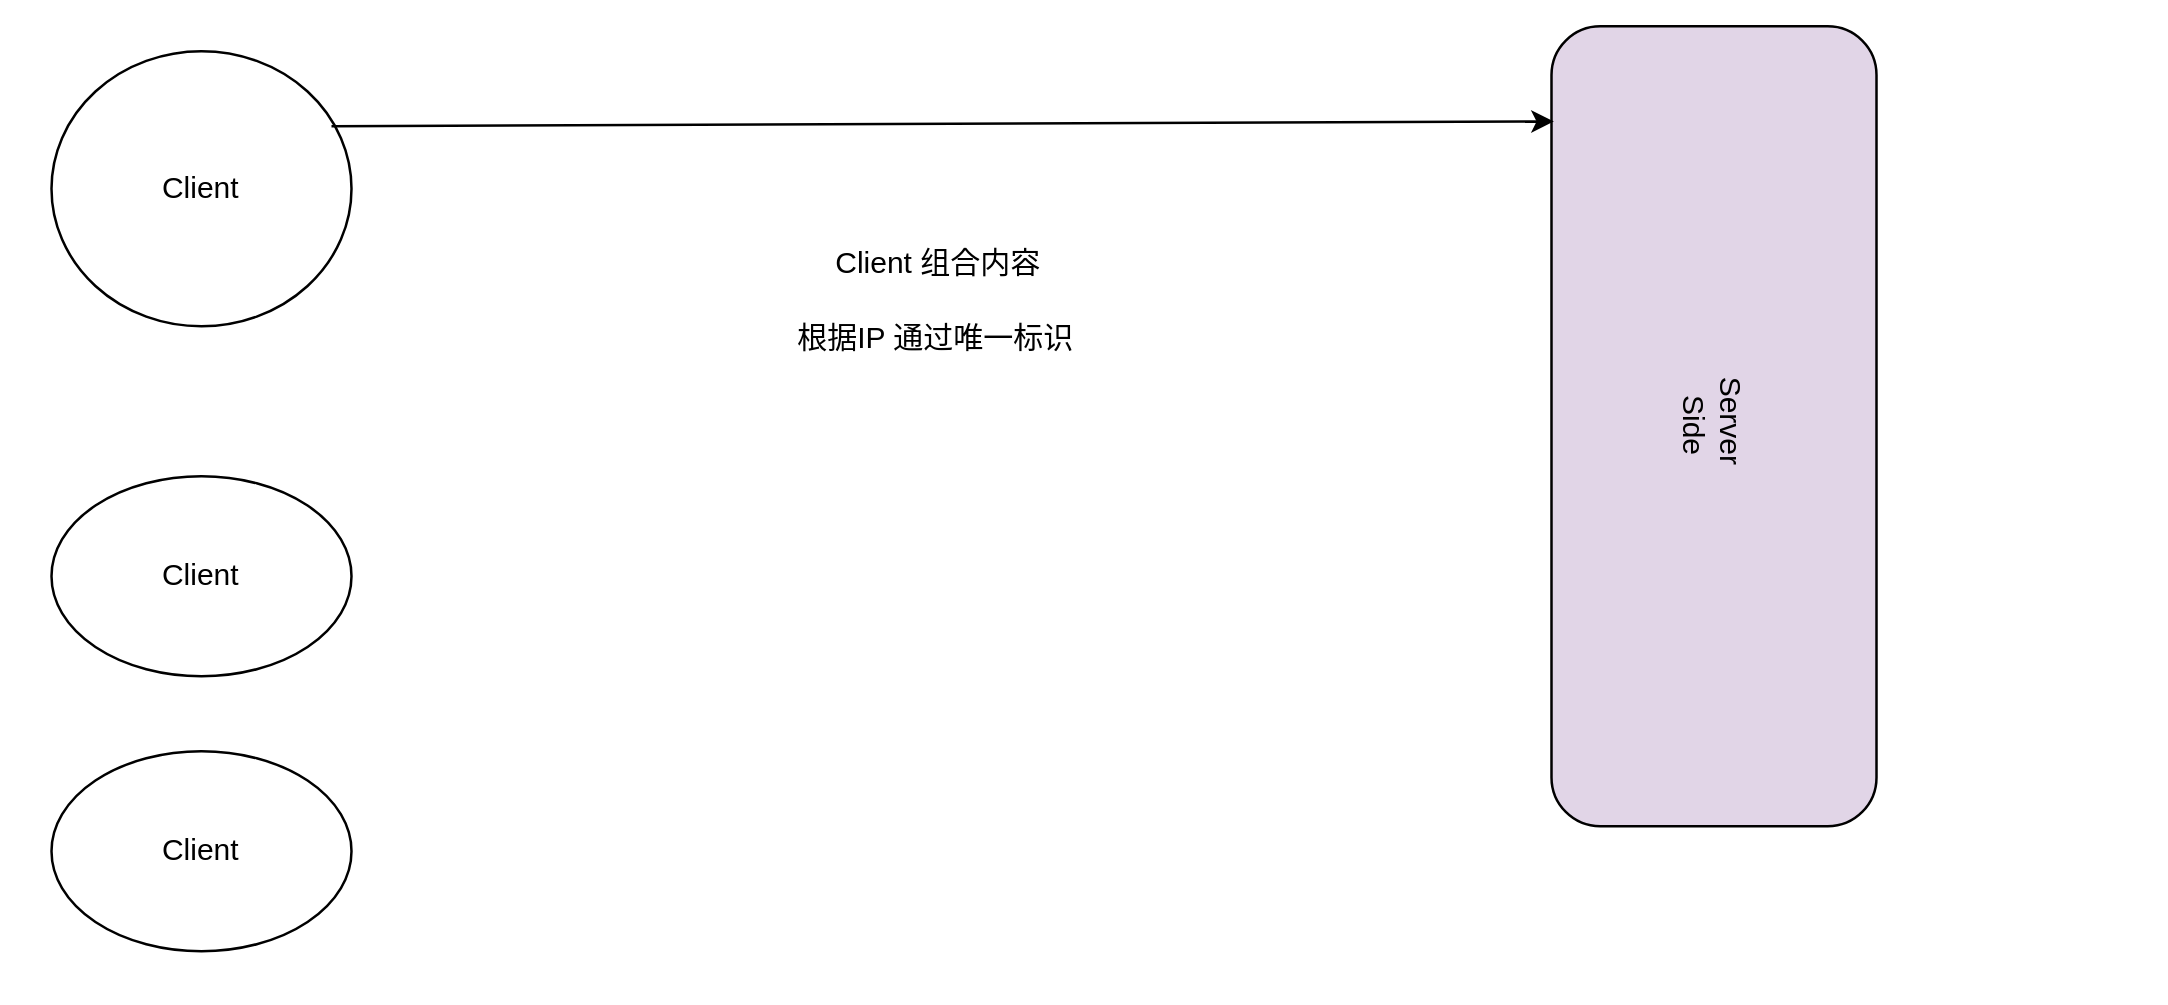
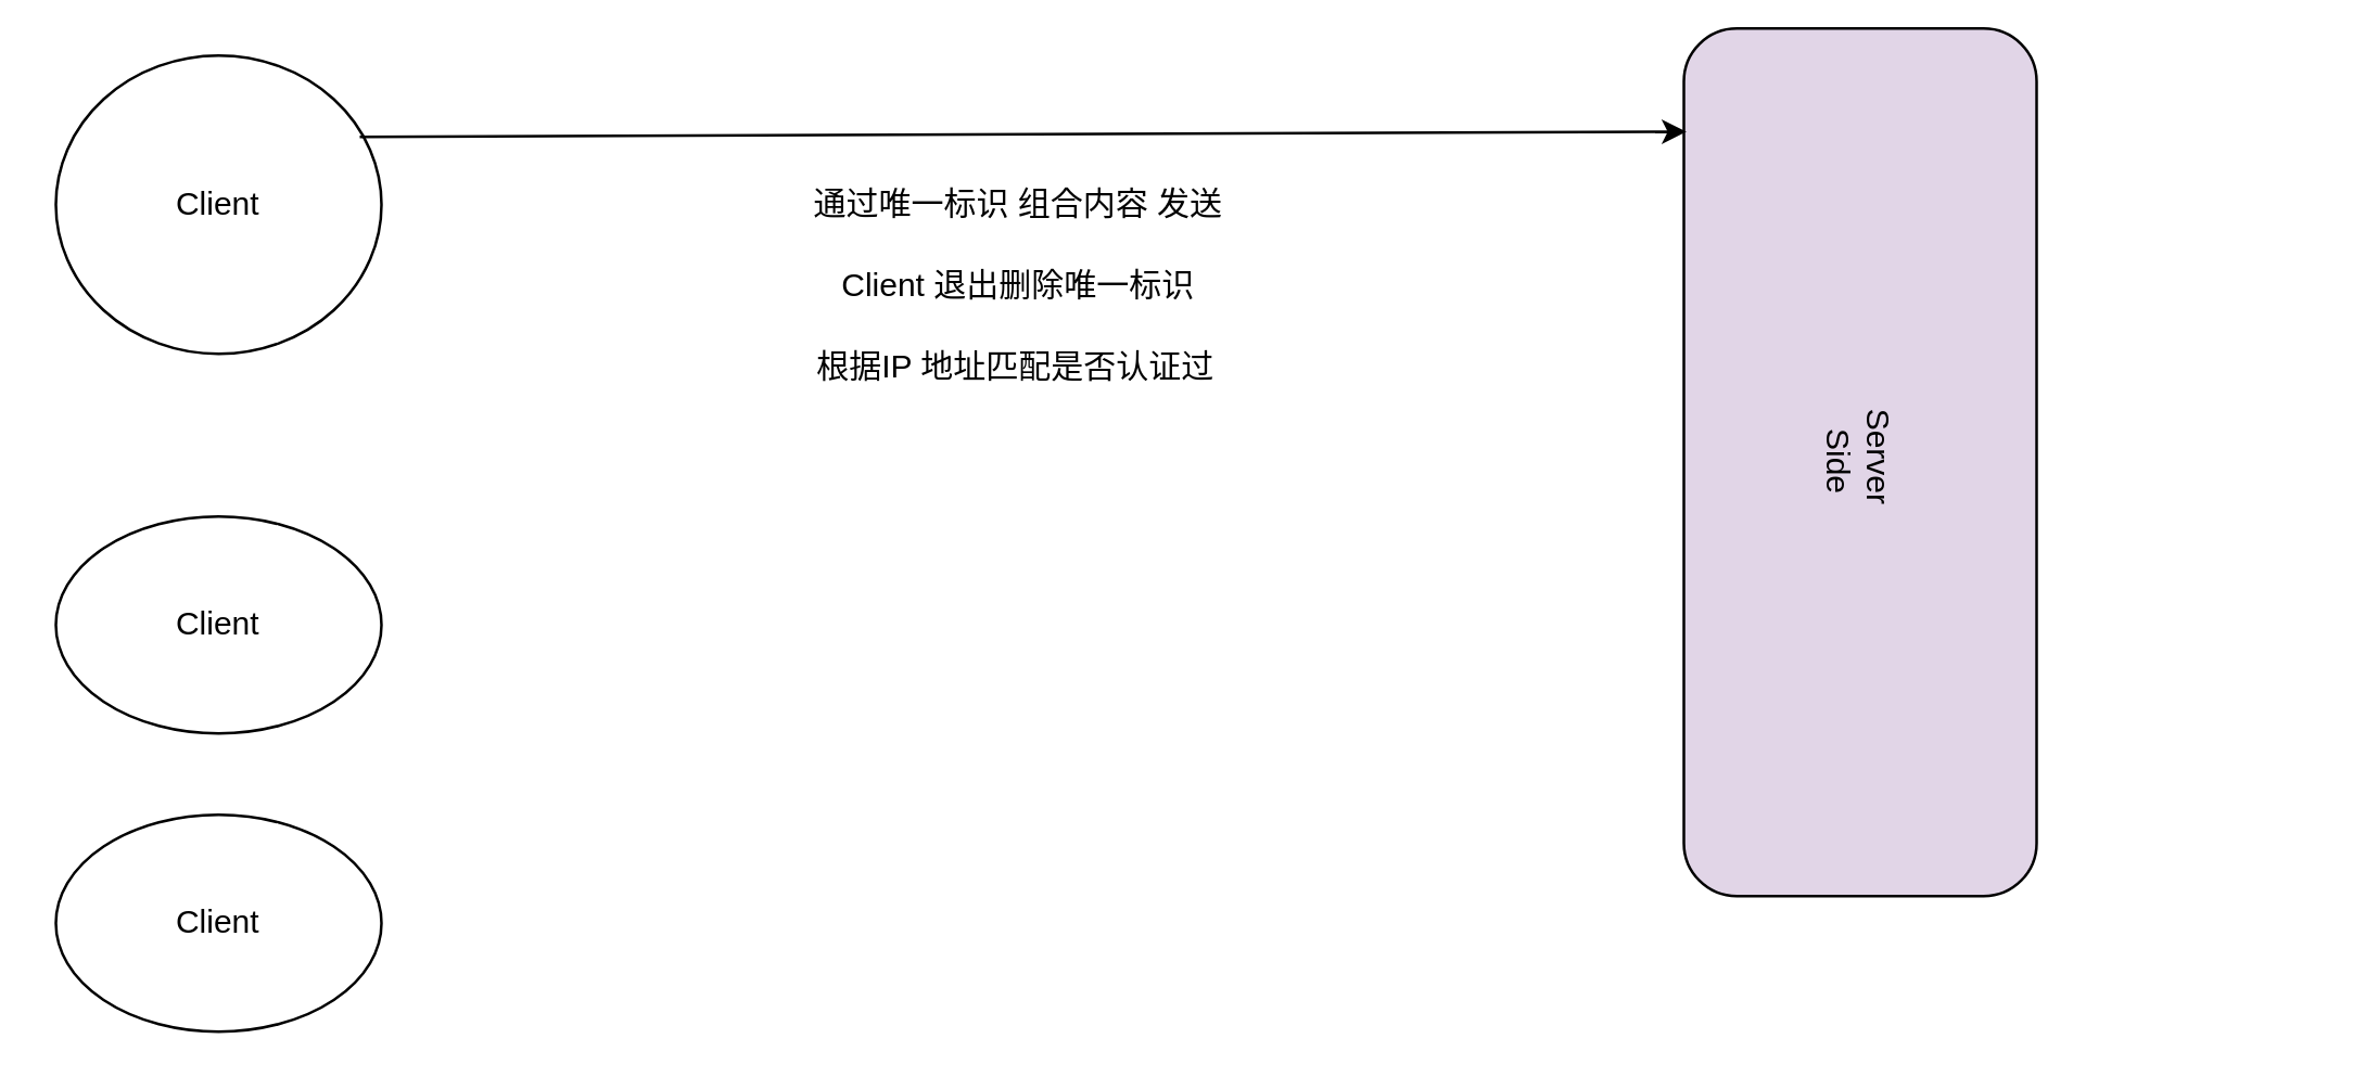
+ <mxCell id="7" value="通过唯一标识 组合内容 发送" style="text;html=1;strokeColor=none;fillColor=none;align=center;verticalAlign=middle;whiteSpace=wrap;rounded=0;" vertex="1" parent="1"><mxGeometry x="180" y="60" width="390" height="30" as="geometry" /></mxCell>
- <mxCell id="8" value="Client 组合内容" style="text;html=1;strokeColor=none;fillColor=none;align=center;verticalAlign=middle;whiteSpace=wrap;rounded=0;" vertex="1" parent="1"><mxGeometry x="180" y="90" width="390" height="30" as="geometry" /></mxCell>
+ <mxCell id="8" value="Client 退出删除唯一标识" style="text;html=1;strokeColor=none;fillColor=none;align=center;verticalAlign=middle;whiteSpace=wrap;rounded=0;" vertex="1" parent="1"><mxGeometry x="180" y="90" width="390" height="30" as="geometry" /></mxCell>
- <mxCell id="9" value="根据IP 通过唯一标识" style="text;html=1;strokeColor=none;fillColor=none;align=center;verticalAlign=middle;whiteSpace=wrap;rounded=0;" vertex="1" parent="1"><mxGeometry x="179" y="120" width="390" height="30" as="geometry" /></mxCell>
+ <mxCell id="9" value="根据IP 地址匹配是否认证过" style="text;html=1;strokeColor=none;fillColor=none;align=center;verticalAlign=middle;whiteSpace=wrap;rounded=0;" vertex="1" parent="1"><mxGeometry x="179" y="120" width="390" height="30" as="geometry" /></mxCell>
